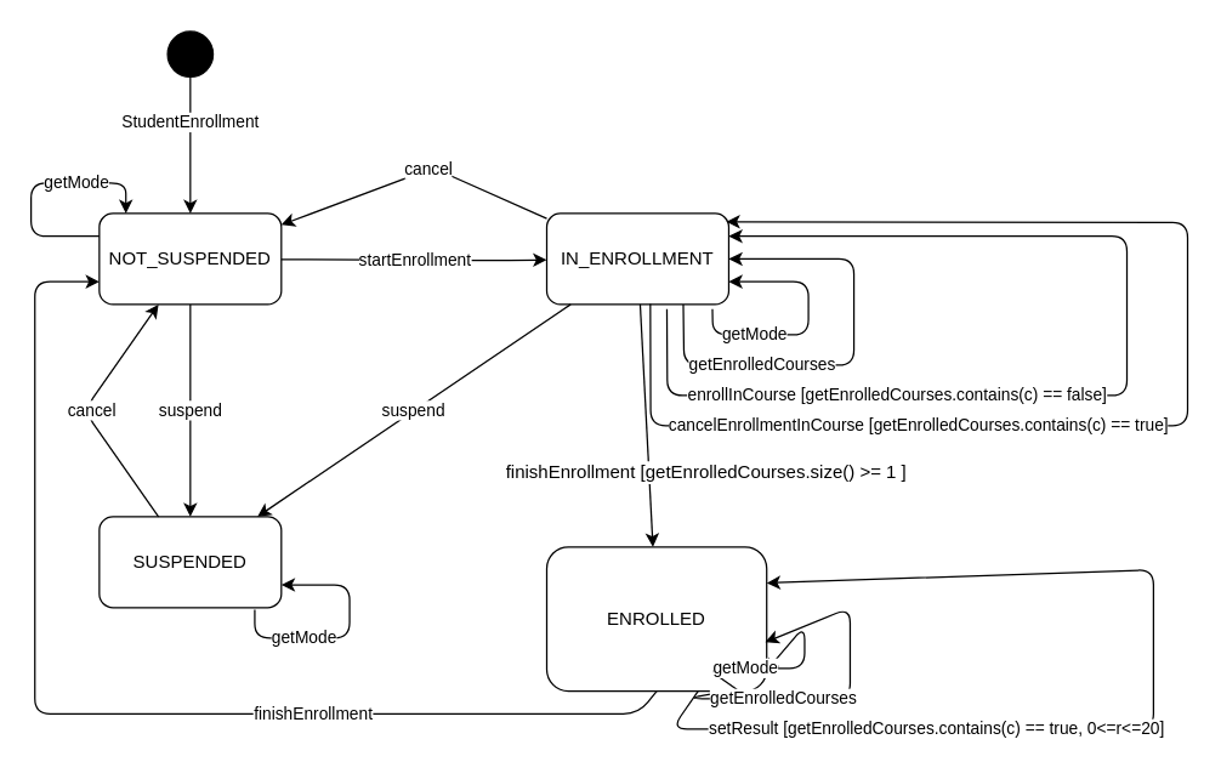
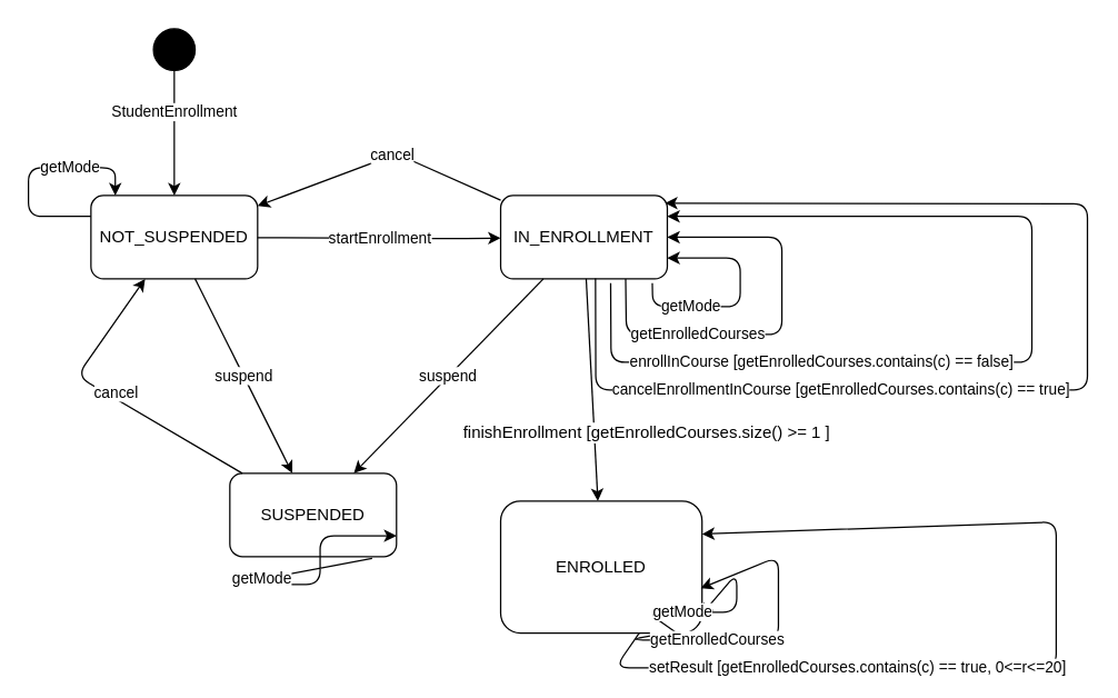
- <mxCell id="5" value="SUSPENDED&lt;br&gt;" style="rounded=1;whiteSpace=wrap;html=1;" parent="1" vertex="1"><mxGeometry x="65" y="340" width="120" height="60" as="geometry" /></mxCell>
+ <mxCell id="5" value="SUSPENDED&lt;br&gt;" style="rounded=1;whiteSpace=wrap;html=1;" parent="1" vertex="1"><mxGeometry x="165" y="340" width="120" height="60" as="geometry" /></mxCell>
- <mxCell id="18" value="&lt;span&gt;finishEnrollment&lt;br&gt;&lt;/span&gt;" style="endArrow=classic;html=1;exitX=0.5;exitY=1;exitDx=0;exitDy=0;entryX=0;entryY=0.75;entryDx=0;entryDy=0;" parent="1" source="4" target="2" edge="1"><mxGeometry x="-0.372" width="50" height="50" relative="1" as="geometry"><mxPoint x="-115" y="490" as="sourcePoint" /><mxPoint x="55" y="190" as="targetPoint" /><Array as="points"><mxPoint x="420.5" y="470" /><mxPoint x="222.5" y="470" /><mxPoint x="22.5" y="470" /><mxPoint x="22.5" y="185" /></Array><mxPoint as="offset" /></mxGeometry></mxCell>
